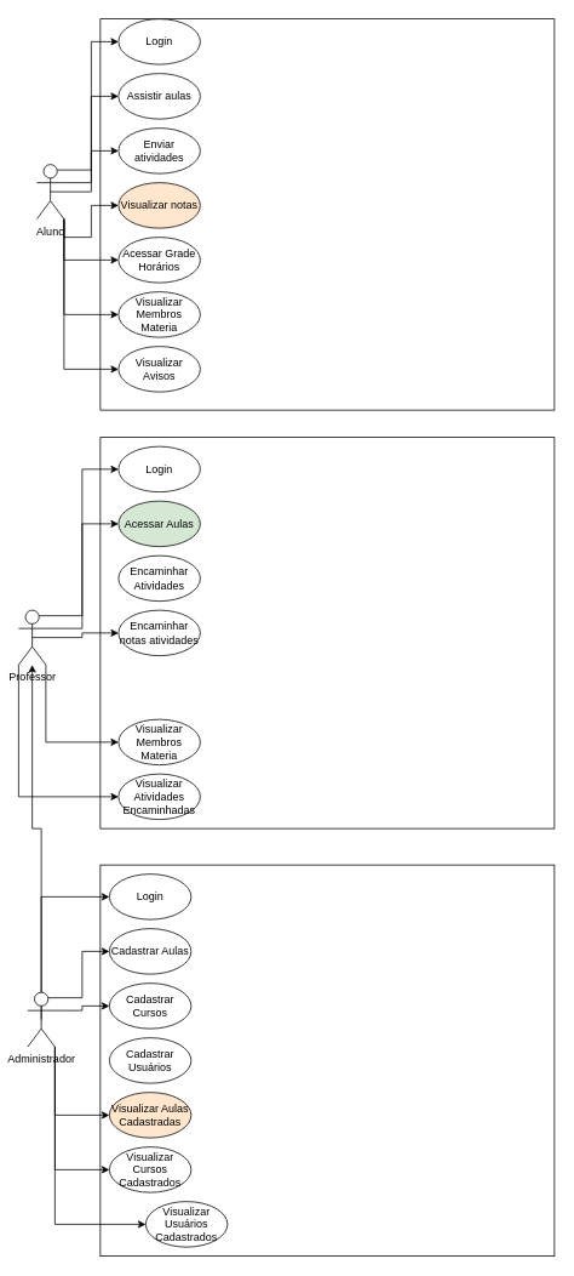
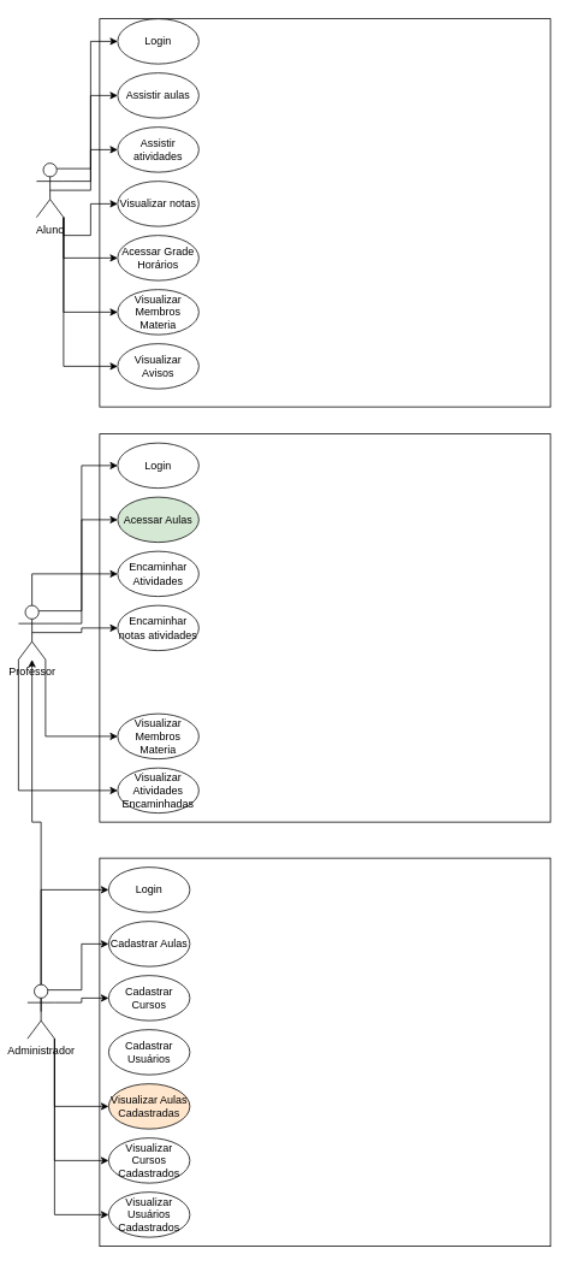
- <mxCell id="27" value="Enviar atividades" style="ellipse;whiteSpace=wrap;html=1;" vertex="1" parent="1"><mxGeometry x="130" y="140" width="90" height="50" as="geometry" /></mxCell>
+ <mxCell id="27" value="Assistir atividades" style="ellipse;whiteSpace=wrap;html=1;" vertex="1" parent="1"><mxGeometry x="130" y="140" width="90" height="50" as="geometry" /></mxCell>
- <mxCell id="28" value="Visualizar notas" style="ellipse;whiteSpace=wrap;html=1;fillColor=#ffe6cc;" vertex="1" parent="1"><mxGeometry x="130" y="200" width="90" height="50" as="geometry" /></mxCell>
+ <mxCell id="28" value="Visualizar notas" style="ellipse;whiteSpace=wrap;html=1;" vertex="1" parent="1"><mxGeometry x="130" y="200" width="90" height="50" as="geometry" /></mxCell>
+ <mxCell id="5" style="edgeStyle=orthogonalEdgeStyle;rounded=0;orthogonalLoop=1;jettySize=auto;html=1;exitX=0.5;exitY=0;exitDx=0;exitDy=0;exitPerimeter=0;entryX=0;entryY=0.5;entryDx=0;entryDy=0;" edge="1" parent="1" source="9" target="12"><mxGeometry relative="1" as="geometry" /></mxCell>
- <mxCell id="46" value="Visualizar Usuários Cadastrados" style="ellipse;whiteSpace=wrap;html=1;" vertex="1" parent="1"><mxGeometry x="160" y="1320" width="90" height="50" as="geometry" /></mxCell>
+ <mxCell id="46" value="Visualizar Usuários Cadastrados" style="ellipse;whiteSpace=wrap;html=1;" vertex="1" parent="1"><mxGeometry x="120" y="1320" width="90" height="50" as="geometry" /></mxCell>
